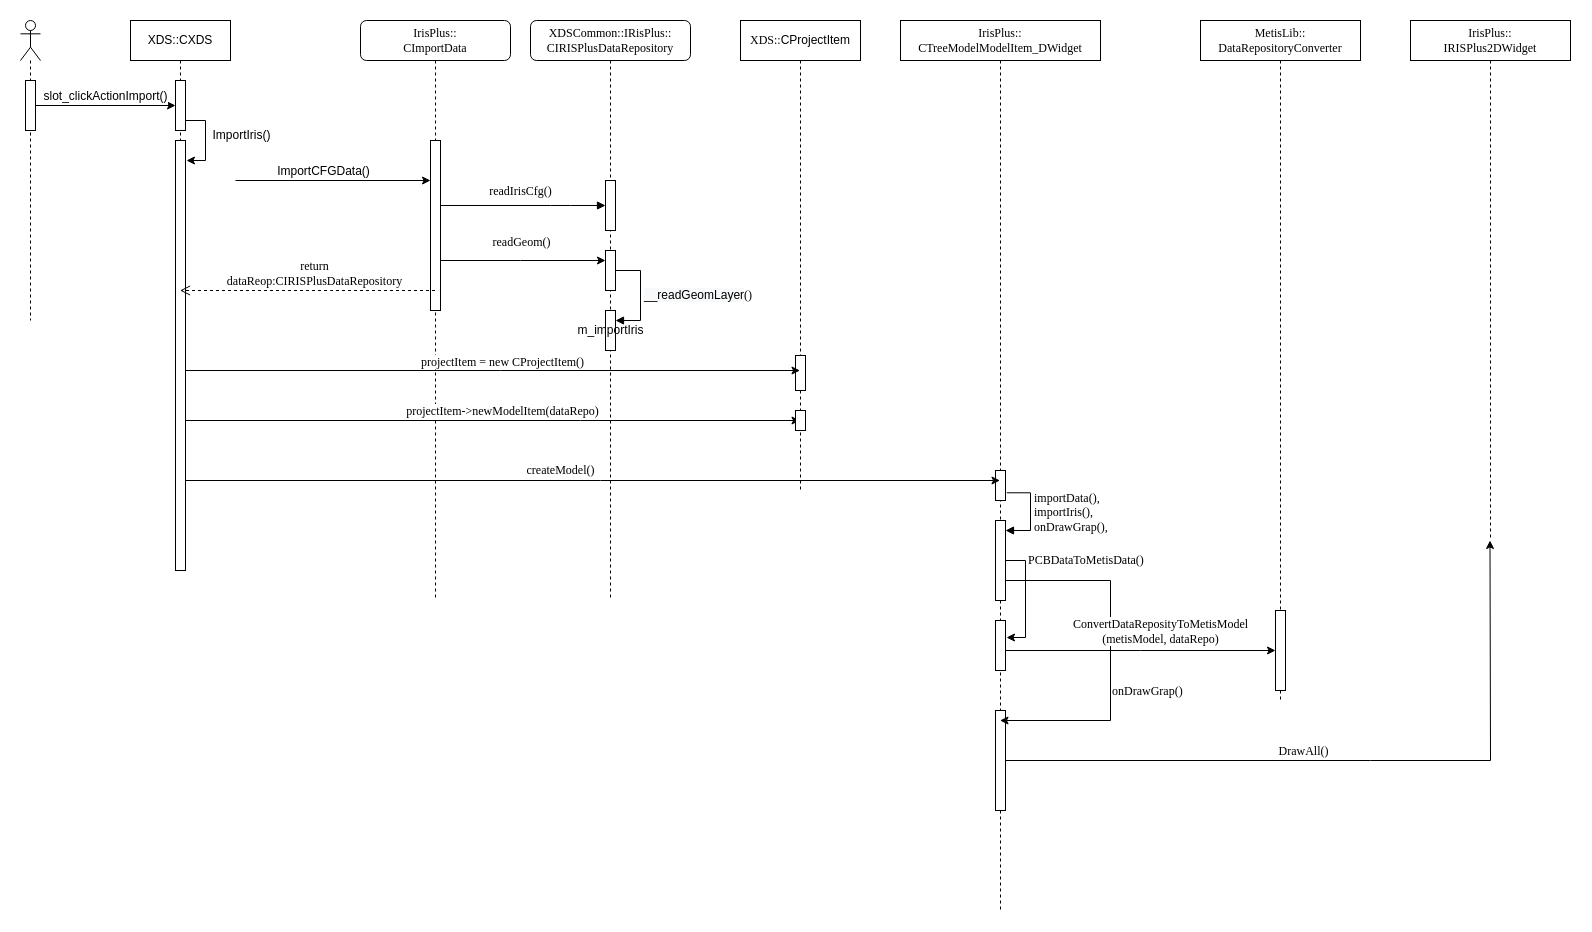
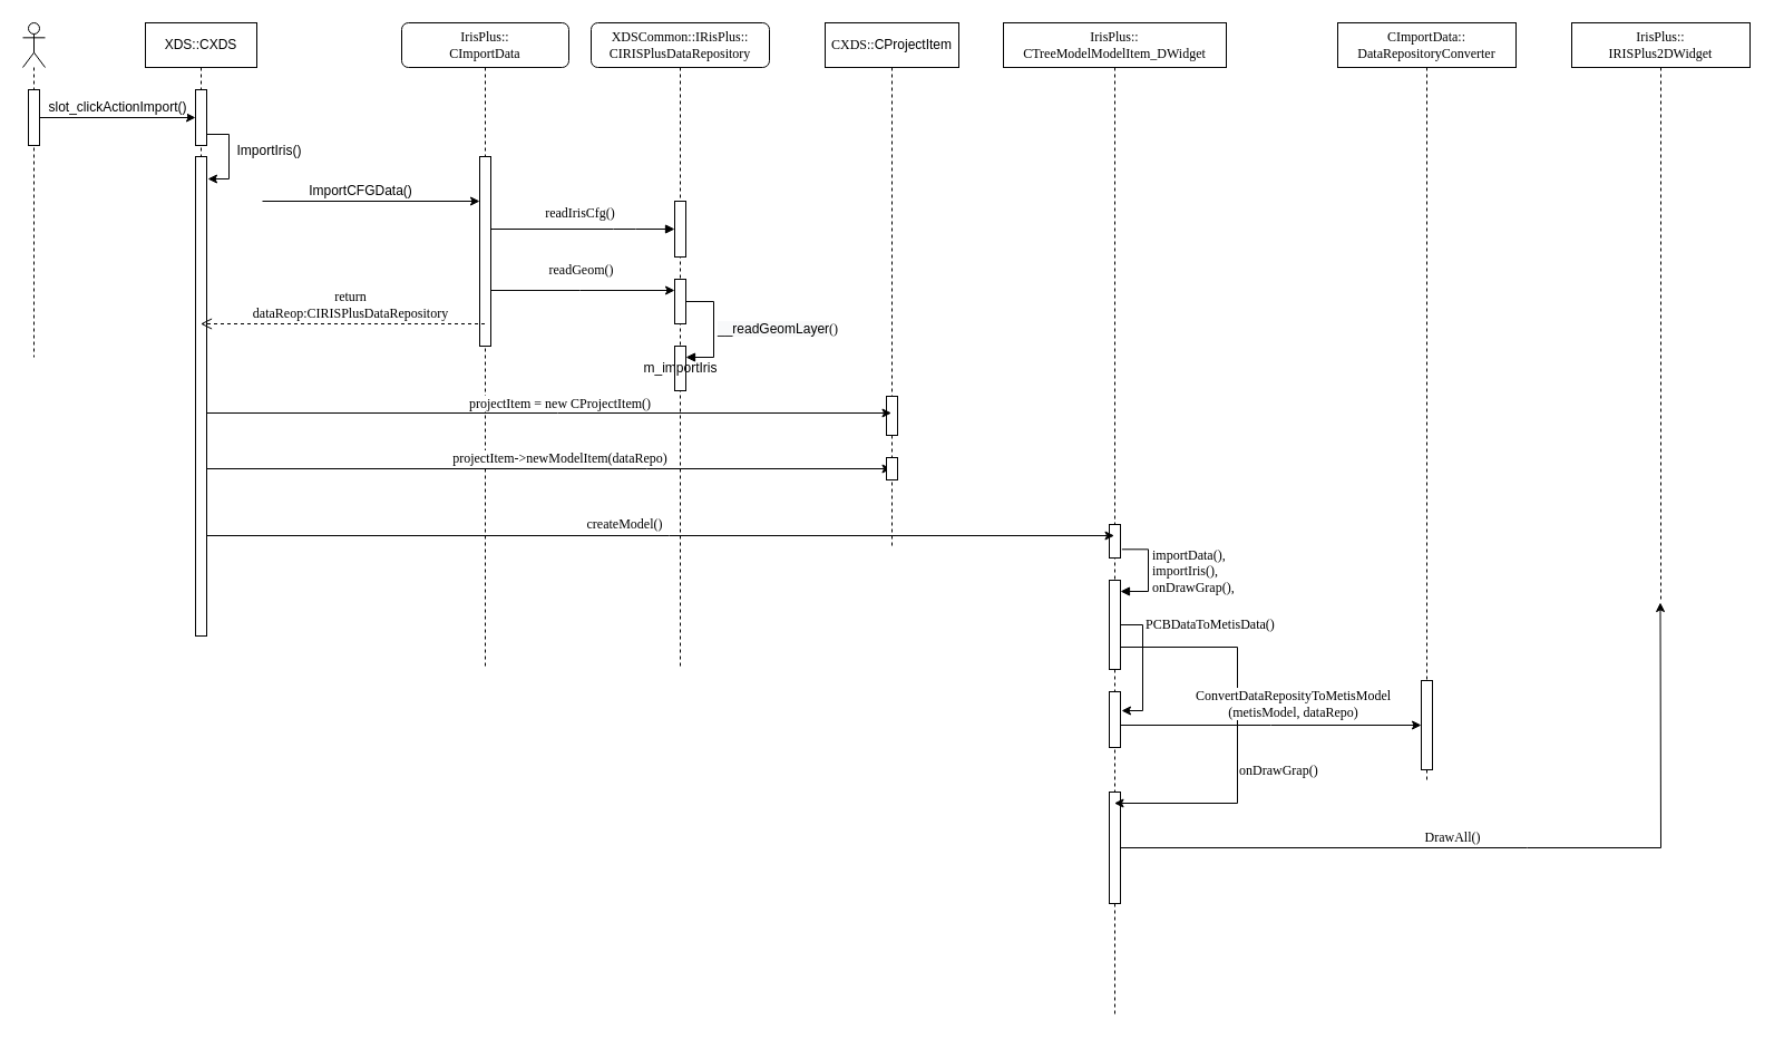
- <mxCell id="36" value="XDS::&lt;font face=&quot;Helvetica&quot;&gt;CProjectItem&lt;/font&gt;" style="shape=umlLifeline;perimeter=lifelinePerimeter;whiteSpace=wrap;html=1;container=1;collapsible=0;recursiveResize=0;outlineConnect=0;labelBackgroundColor=none;fontFamily=Verdana;fontSize=12;" vertex="1" parent="1"><mxGeometry x="740" y="20" width="120" height="470" as="geometry" /></mxCell>
+ <mxCell id="36" value="CXDS::&lt;font face=&quot;Helvetica&quot;&gt;CProjectItem&lt;/font&gt;" style="shape=umlLifeline;perimeter=lifelinePerimeter;whiteSpace=wrap;html=1;container=1;collapsible=0;recursiveResize=0;outlineConnect=0;labelBackgroundColor=none;fontFamily=Verdana;fontSize=12;" vertex="1" parent="1"><mxGeometry x="740" y="20" width="120" height="470" as="geometry" /></mxCell>
- <mxCell id="43" value="MetisLib::&lt;br&gt;DataRepositoryConverter" style="shape=umlLifeline;perimeter=lifelinePerimeter;whiteSpace=wrap;html=1;container=1;collapsible=0;recursiveResize=0;outlineConnect=0;labelBackgroundColor=none;fontFamily=Verdana;fontSize=12;" vertex="1" parent="1"><mxGeometry x="1200" y="20" width="160" height="680" as="geometry" /></mxCell>
+ <mxCell id="43" value="CImportData::&lt;br&gt;DataRepositoryConverter" style="shape=umlLifeline;perimeter=lifelinePerimeter;whiteSpace=wrap;html=1;container=1;collapsible=0;recursiveResize=0;outlineConnect=0;labelBackgroundColor=none;fontFamily=Verdana;fontSize=12;" vertex="1" parent="1"><mxGeometry x="1200" y="20" width="160" height="680" as="geometry" /></mxCell>
